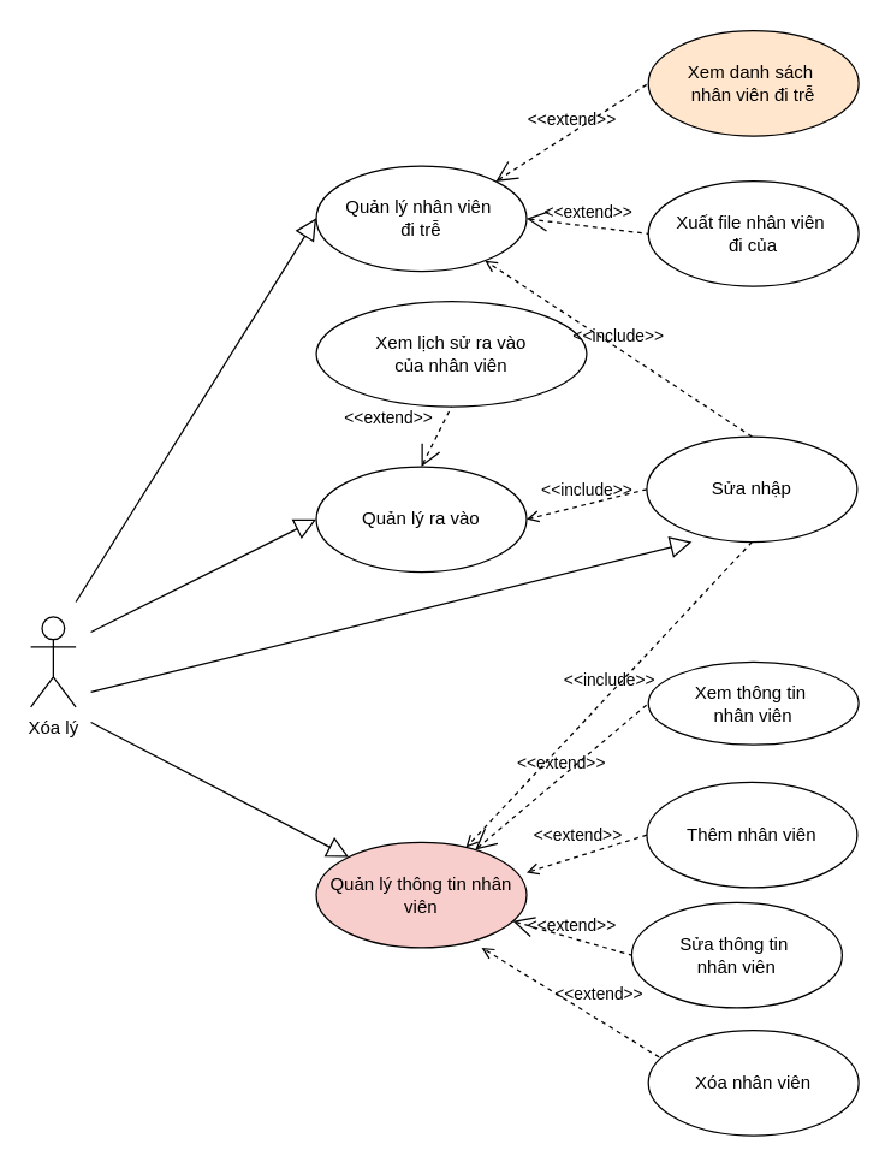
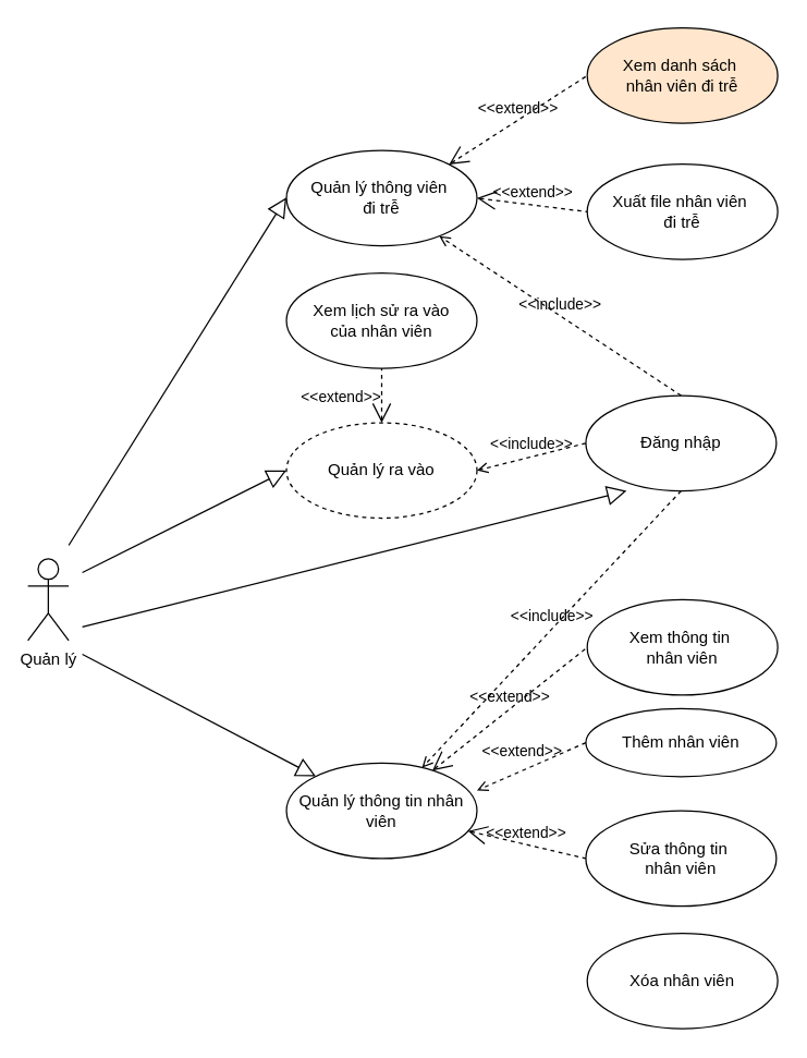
- <mxCell id="18" value="Quản lý nhân viên&amp;nbsp;&lt;br&gt;đi trễ" style="ellipse;whiteSpace=wrap;html=1;" vertex="1" parent="1"><mxGeometry x="210" y="110" width="140" height="70" as="geometry" /></mxCell>
+ <mxCell id="18" value="Quản lý thông viên&amp;nbsp;&lt;br&gt;đi trễ" style="ellipse;whiteSpace=wrap;html=1;" vertex="1" parent="1"><mxGeometry x="210" y="110" width="140" height="70" as="geometry" /></mxCell>
- <mxCell id="20" value="Xuất file nhân viên&amp;nbsp;&lt;br&gt;đi của" style="ellipse;whiteSpace=wrap;html=1;" vertex="1" parent="1"><mxGeometry x="431" y="120" width="140" height="70" as="geometry" /></mxCell>
+ <mxCell id="20" value="Xuất file nhân viên&amp;nbsp;&lt;br&gt;đi trễ" style="ellipse;whiteSpace=wrap;html=1;" vertex="1" parent="1"><mxGeometry x="431" y="120" width="140" height="70" as="geometry" /></mxCell>
- <mxCell id="13" value="Xem lịch sử ra vào&lt;br&gt;của nhân viên" style="ellipse;whiteSpace=wrap;html=1;" parent="1" vertex="1"><mxGeometry x="210" y="200" width="180" height="70" as="geometry" /></mxCell>
+ <mxCell id="13" value="Xem lịch sử ra vào&lt;br&gt;của nhân viên" style="ellipse;whiteSpace=wrap;html=1;" parent="1" vertex="1"><mxGeometry x="210" y="200" width="140" height="70" as="geometry" /></mxCell>
- <mxCell id="15" value="Sửa nhập" style="ellipse;whiteSpace=wrap;html=1;" parent="1" vertex="1"><mxGeometry x="430" y="290" width="140" height="70" as="geometry" /></mxCell>
+ <mxCell id="15" value="Đăng nhập" style="ellipse;whiteSpace=wrap;html=1;" parent="1" vertex="1"><mxGeometry x="430" y="290" width="140" height="70" as="geometry" /></mxCell>
- <mxCell id="3" value="Quản lý ra vào" style="ellipse;whiteSpace=wrap;html=1;" parent="1" vertex="1"><mxGeometry x="210" y="310" width="140" height="70" as="geometry" /></mxCell>
+ <mxCell id="3" value="Quản lý ra vào" style="ellipse;whiteSpace=wrap;html=1;dashed=1;" parent="1" vertex="1"><mxGeometry x="210" y="310" width="140" height="70" as="geometry" /></mxCell>
- <mxCell id="11" value="Xem thông tin&amp;nbsp;&lt;br&gt;nhân viên" style="ellipse;whiteSpace=wrap;html=1;" parent="1" vertex="1"><mxGeometry x="431" y="440" width="140" height="55" as="geometry" /></mxCell>
+ <mxCell id="11" value="Xem thông tin&amp;nbsp;&lt;br&gt;nhân viên" style="ellipse;whiteSpace=wrap;html=1;" parent="1" vertex="1"><mxGeometry x="431" y="440" width="140" height="70" as="geometry" /></mxCell>
- <mxCell id="2" value="Xóa lý" style="shape=umlActor;html=1;verticalLabelPosition=bottom;verticalAlign=top;align=center;" parent="1" vertex="1"><mxGeometry x="20" y="410" width="30" height="60" as="geometry" /></mxCell>
+ <mxCell id="2" value="Quản lý" style="shape=umlActor;html=1;verticalLabelPosition=bottom;verticalAlign=top;align=center;" parent="1" vertex="1"><mxGeometry x="20" y="410" width="30" height="60" as="geometry" /></mxCell>
- <mxCell id="5" value="Thêm nhân viên" style="ellipse;whiteSpace=wrap;html=1;" parent="1" vertex="1"><mxGeometry x="430" y="520" width="140" height="70" as="geometry" /></mxCell>
+ <mxCell id="5" value="Thêm nhân viên" style="ellipse;whiteSpace=wrap;html=1;" parent="1" vertex="1"><mxGeometry x="430" y="520" width="140" height="50" as="geometry" /></mxCell>
- <mxCell id="4" value="Quản lý thông tin nhân viên" style="ellipse;whiteSpace=wrap;html=1;fillColor=#f8cecc;" parent="1" vertex="1"><mxGeometry x="210" y="560" width="140" height="70" as="geometry" /></mxCell>
+ <mxCell id="4" value="Quản lý thông tin nhân viên" style="ellipse;whiteSpace=wrap;html=1;" parent="1" vertex="1"><mxGeometry x="210" y="560" width="140" height="70" as="geometry" /></mxCell>
- <mxCell id="6" value="Sửa thông tin&amp;nbsp;&lt;br&gt;nhân viên" style="ellipse;whiteSpace=wrap;html=1;" parent="1" vertex="1"><mxGeometry x="420" y="600" width="140" height="70" as="geometry" /></mxCell>
+ <mxCell id="6" value="Sửa thông tin&amp;nbsp;&lt;br&gt;nhân viên" style="ellipse;whiteSpace=wrap;html=1;" parent="1" vertex="1"><mxGeometry x="430" y="595" width="140" height="70" as="geometry" /></mxCell>
- <mxCell id="10" value="&amp;lt;&amp;lt;extend&amp;gt;&amp;gt;" style="edgeStyle=none;html=1;endArrow=open;verticalAlign=bottom;dashed=1;labelBackgroundColor=none;rounded=0;exitX=0.051;exitY=0.254;exitDx=0;exitDy=0;exitPerimeter=0;entryX=0.786;entryY=1;entryDx=0;entryDy=0;entryPerimeter=0;" parent="1" source="7" target="4" edge="1"><mxGeometry x="-0.246" y="-7" width="160" relative="1" as="geometry"><mxPoint x="140" y="630" as="sourcePoint" /><mxPoint x="300" y="630" as="targetPoint" /><mxPoint as="offset" /></mxGeometry></mxCell>
